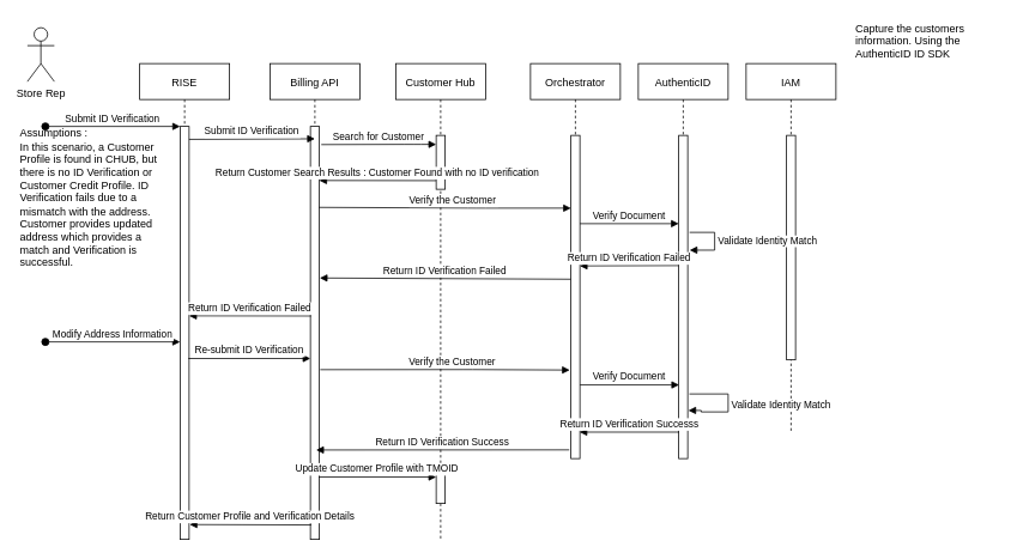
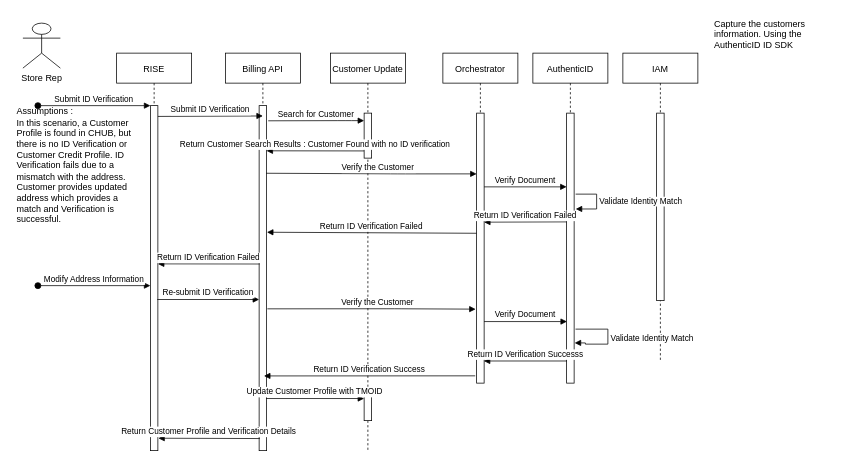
- <mxCell id="8" value="Store Rep" style="shape=umlActor;verticalLabelPosition=bottom;verticalAlign=top;html=1;" parent="1" vertex="1"><mxGeometry x="30" y="30" width="30" height="60" as="geometry" /></mxCell>
+ <mxCell id="8" value="Store Rep" style="shape=umlActor;verticalLabelPosition=bottom;verticalAlign=top;html=1;" parent="1" vertex="1"><mxGeometry x="30" y="30" width="50" height="60" as="geometry" /></mxCell>
- <mxCell id="9" value="Customer Hub" style="shape=umlLifeline;perimeter=lifelinePerimeter;container=1;collapsible=0;recursiveResize=0;rounded=0;shadow=0;strokeWidth=1;" parent="1" vertex="1"><mxGeometry x="440" y="70" width="100" height="530" as="geometry" /></mxCell>
+ <mxCell id="9" value="Customer Update" style="shape=umlLifeline;perimeter=lifelinePerimeter;container=1;collapsible=0;recursiveResize=0;rounded=0;shadow=0;strokeWidth=1;" parent="1" vertex="1"><mxGeometry x="440" y="70" width="100" height="530" as="geometry" /></mxCell>
